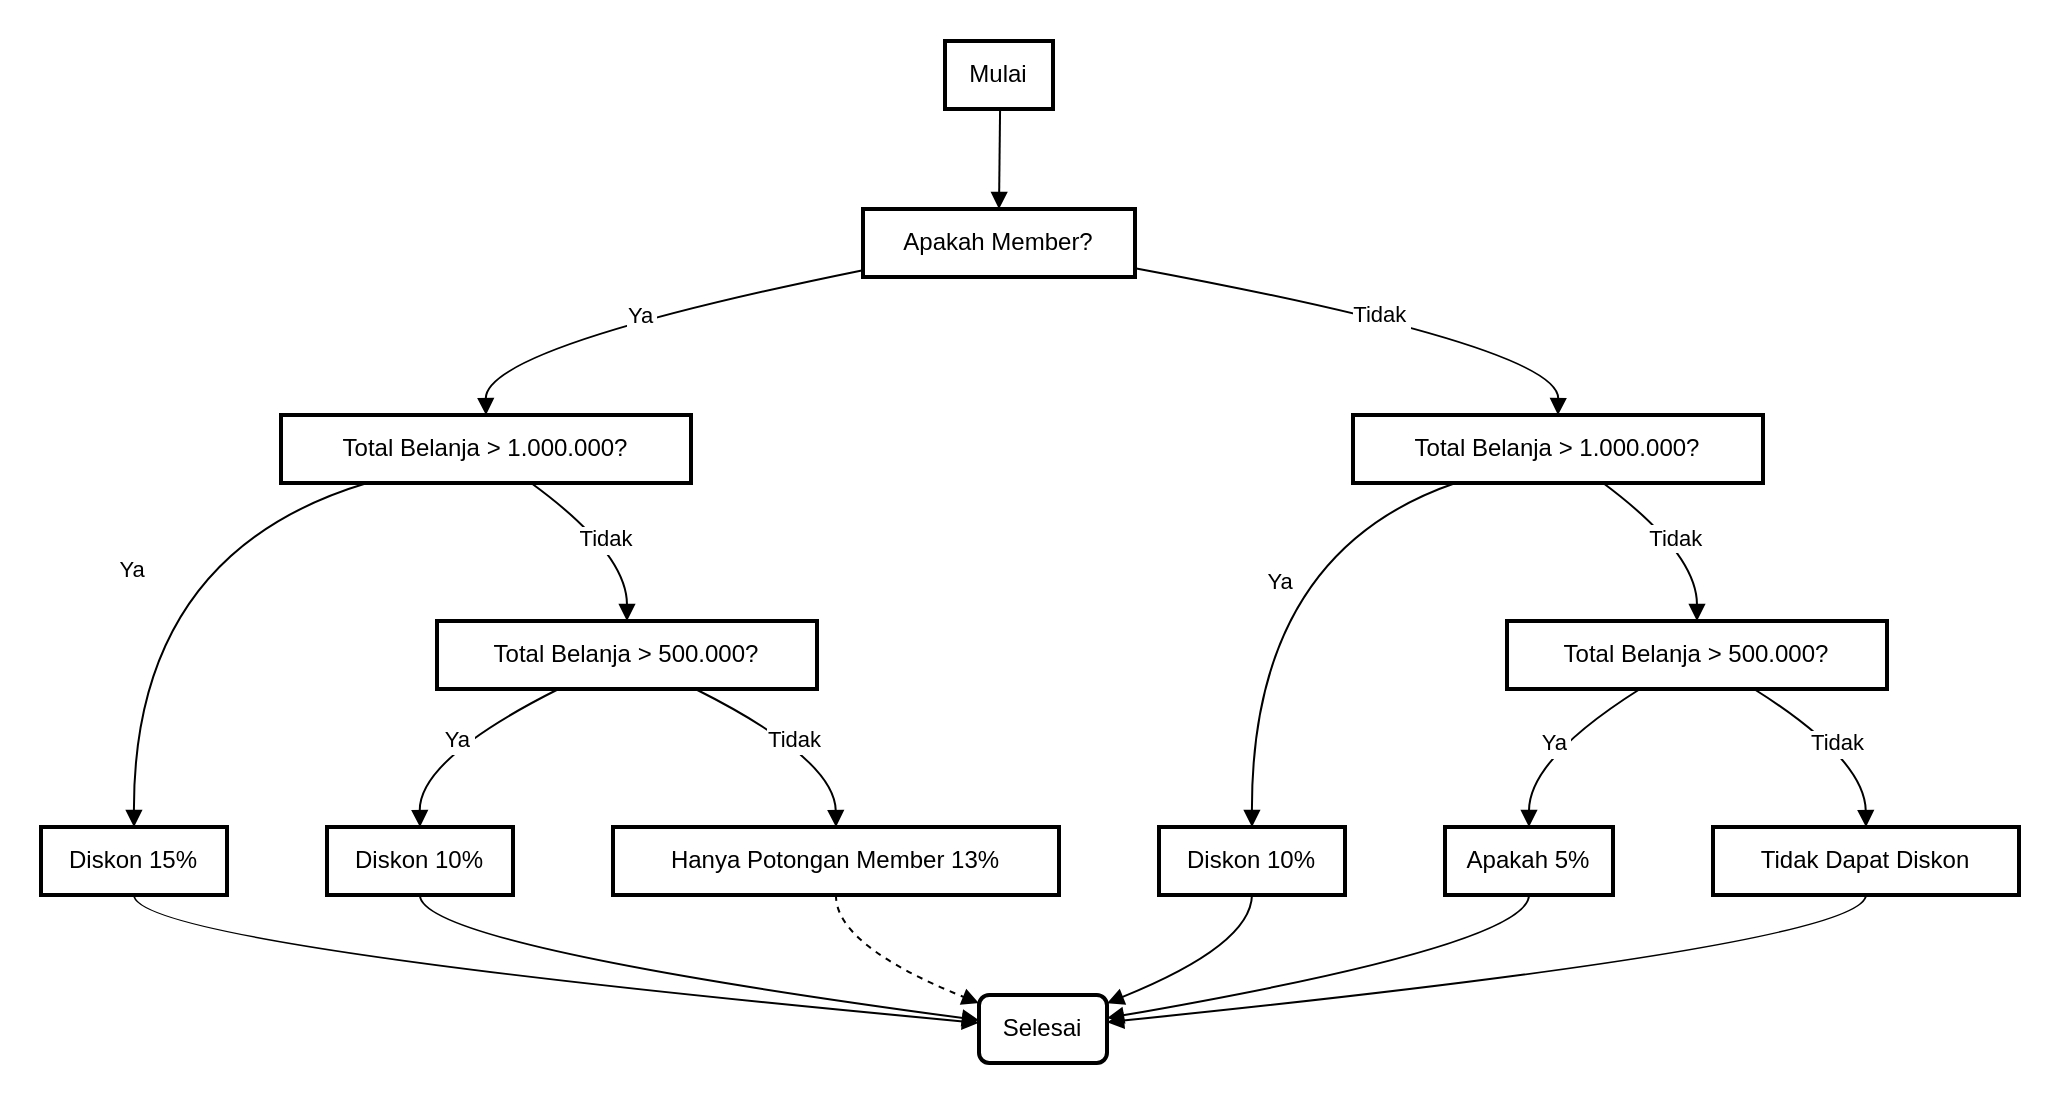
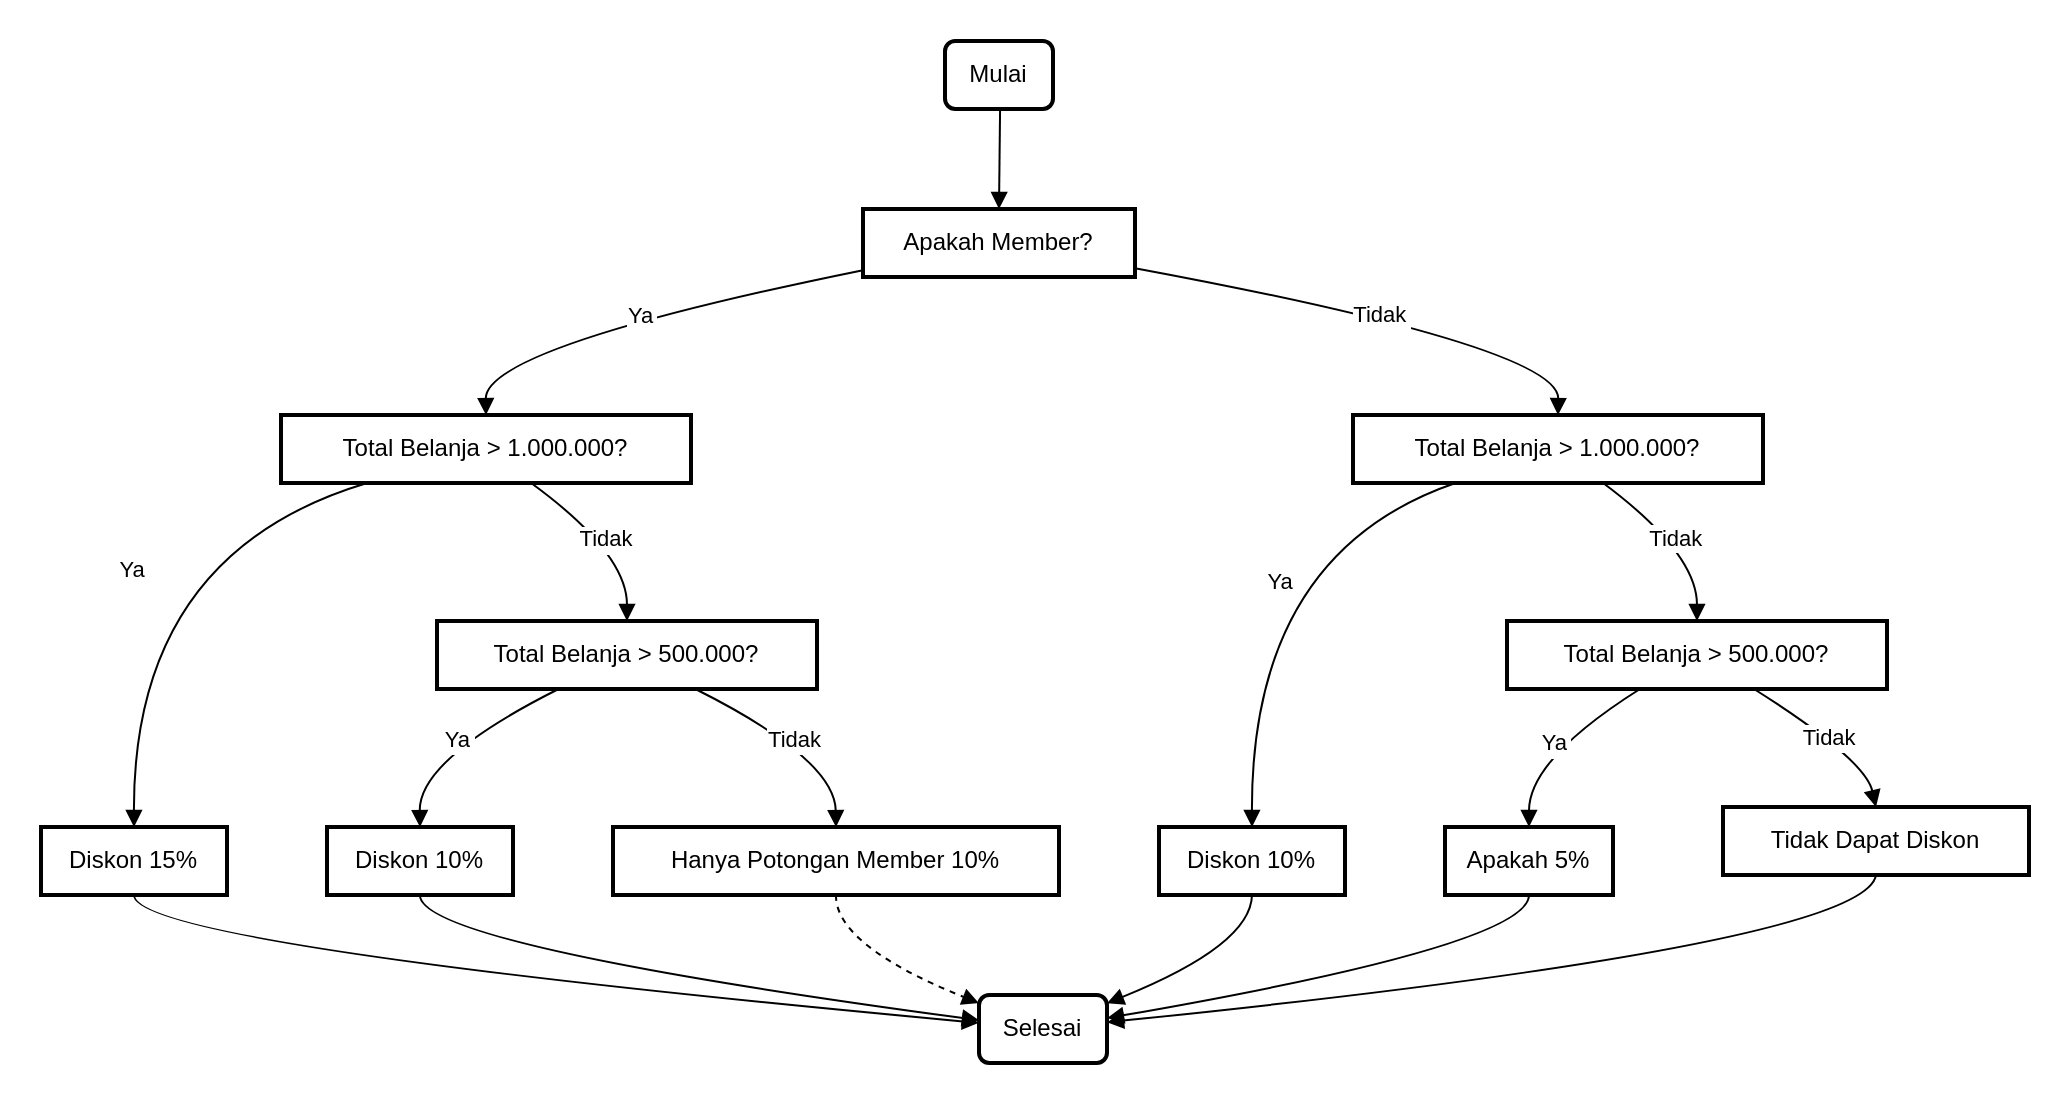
- <mxCell id="2" value="Mulai" style="whiteSpace=wrap;strokeWidth=2;" vertex="1" parent="1"><mxGeometry x="472" y="20" width="54" height="34" as="geometry" /></mxCell>
+ <mxCell id="2" value="Mulai" style="whiteSpace=wrap;strokeWidth=2;rounded=1;" vertex="1" parent="1"><mxGeometry x="472" y="20" width="54" height="34" as="geometry" /></mxCell>
- <mxCell id="8" value="Hanya Potongan Member 13%" style="whiteSpace=wrap;strokeWidth=2;" vertex="1" parent="1"><mxGeometry x="306" y="413" width="223" height="34" as="geometry" /></mxCell>
+ <mxCell id="8" value="Hanya Potongan Member 10%" style="whiteSpace=wrap;strokeWidth=2;" vertex="1" parent="1"><mxGeometry x="306" y="413" width="223" height="34" as="geometry" /></mxCell>
- <mxCell id="13" value="Tidak Dapat Diskon" style="whiteSpace=wrap;strokeWidth=2;" vertex="1" parent="1"><mxGeometry x="856" y="413" width="153" height="34" as="geometry" /></mxCell>
+ <mxCell id="13" value="Tidak Dapat Diskon" style="whiteSpace=wrap;strokeWidth=2;" vertex="1" parent="1"><mxGeometry x="861" y="403" width="153" height="34" as="geometry" /></mxCell>
